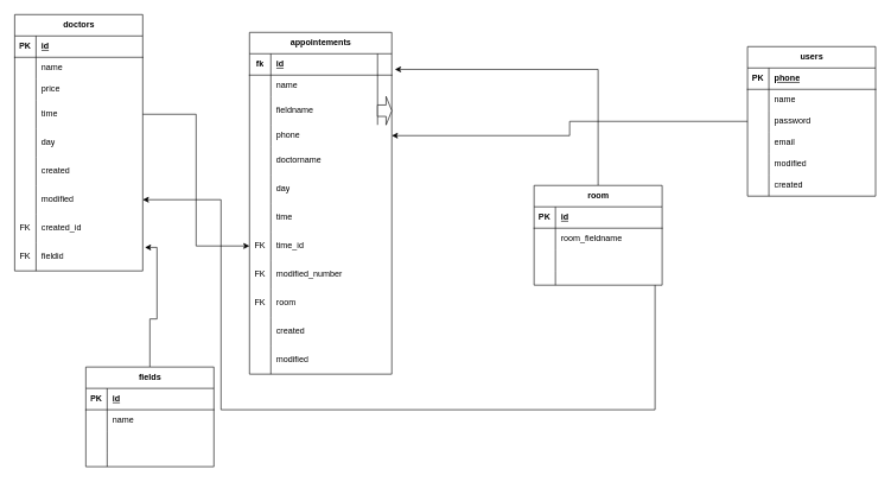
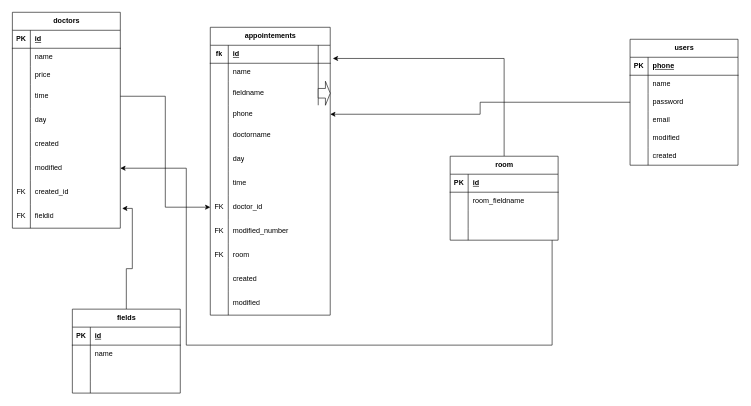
- <mxCell id="55" value="time_id" style="shape=partialRectangle;connectable=0;fillColor=none;top=0;left=0;bottom=0;right=0;align=left;spacingLeft=6;overflow=hidden;whiteSpace=wrap;html=1;" parent="53" vertex="1"><mxGeometry x="30" width="170" height="40" as="geometry"><mxRectangle width="170" height="40" as="alternateBounds" /></mxGeometry></mxCell>
+ <mxCell id="55" value="doctor_id" style="shape=partialRectangle;connectable=0;fillColor=none;top=0;left=0;bottom=0;right=0;align=left;spacingLeft=6;overflow=hidden;whiteSpace=wrap;html=1;" parent="53" vertex="1"><mxGeometry x="30" width="170" height="40" as="geometry"><mxRectangle width="170" height="40" as="alternateBounds" /></mxGeometry></mxCell>
